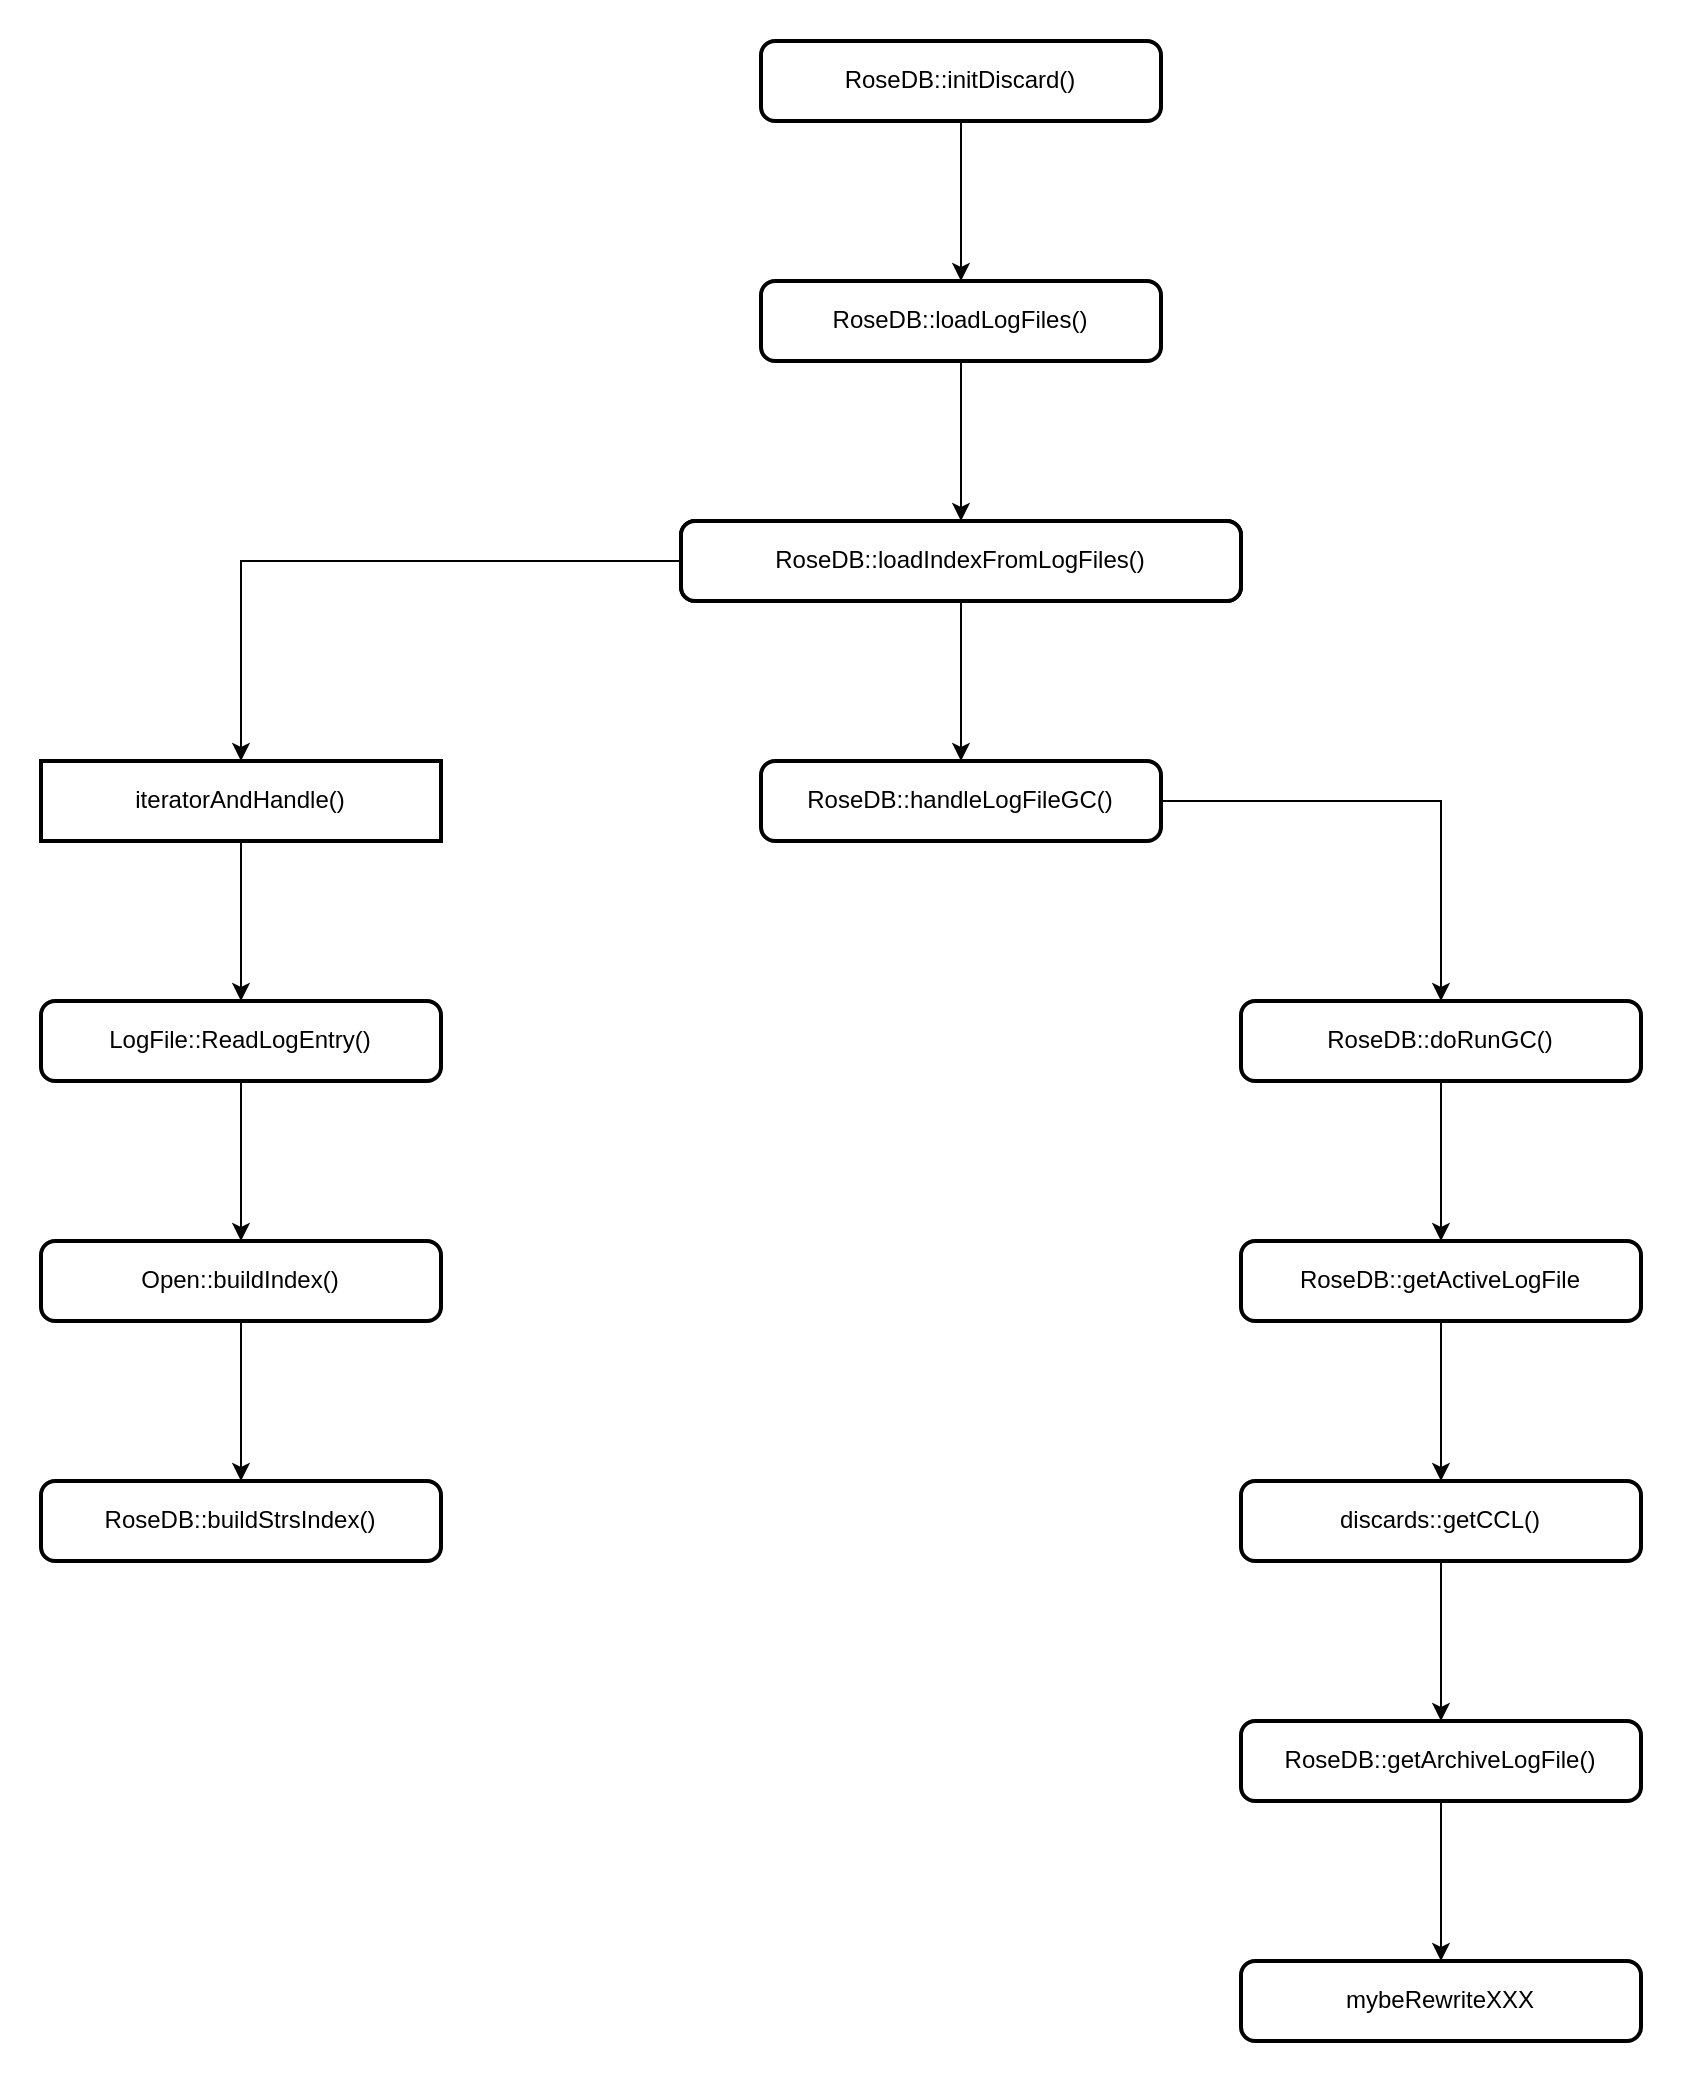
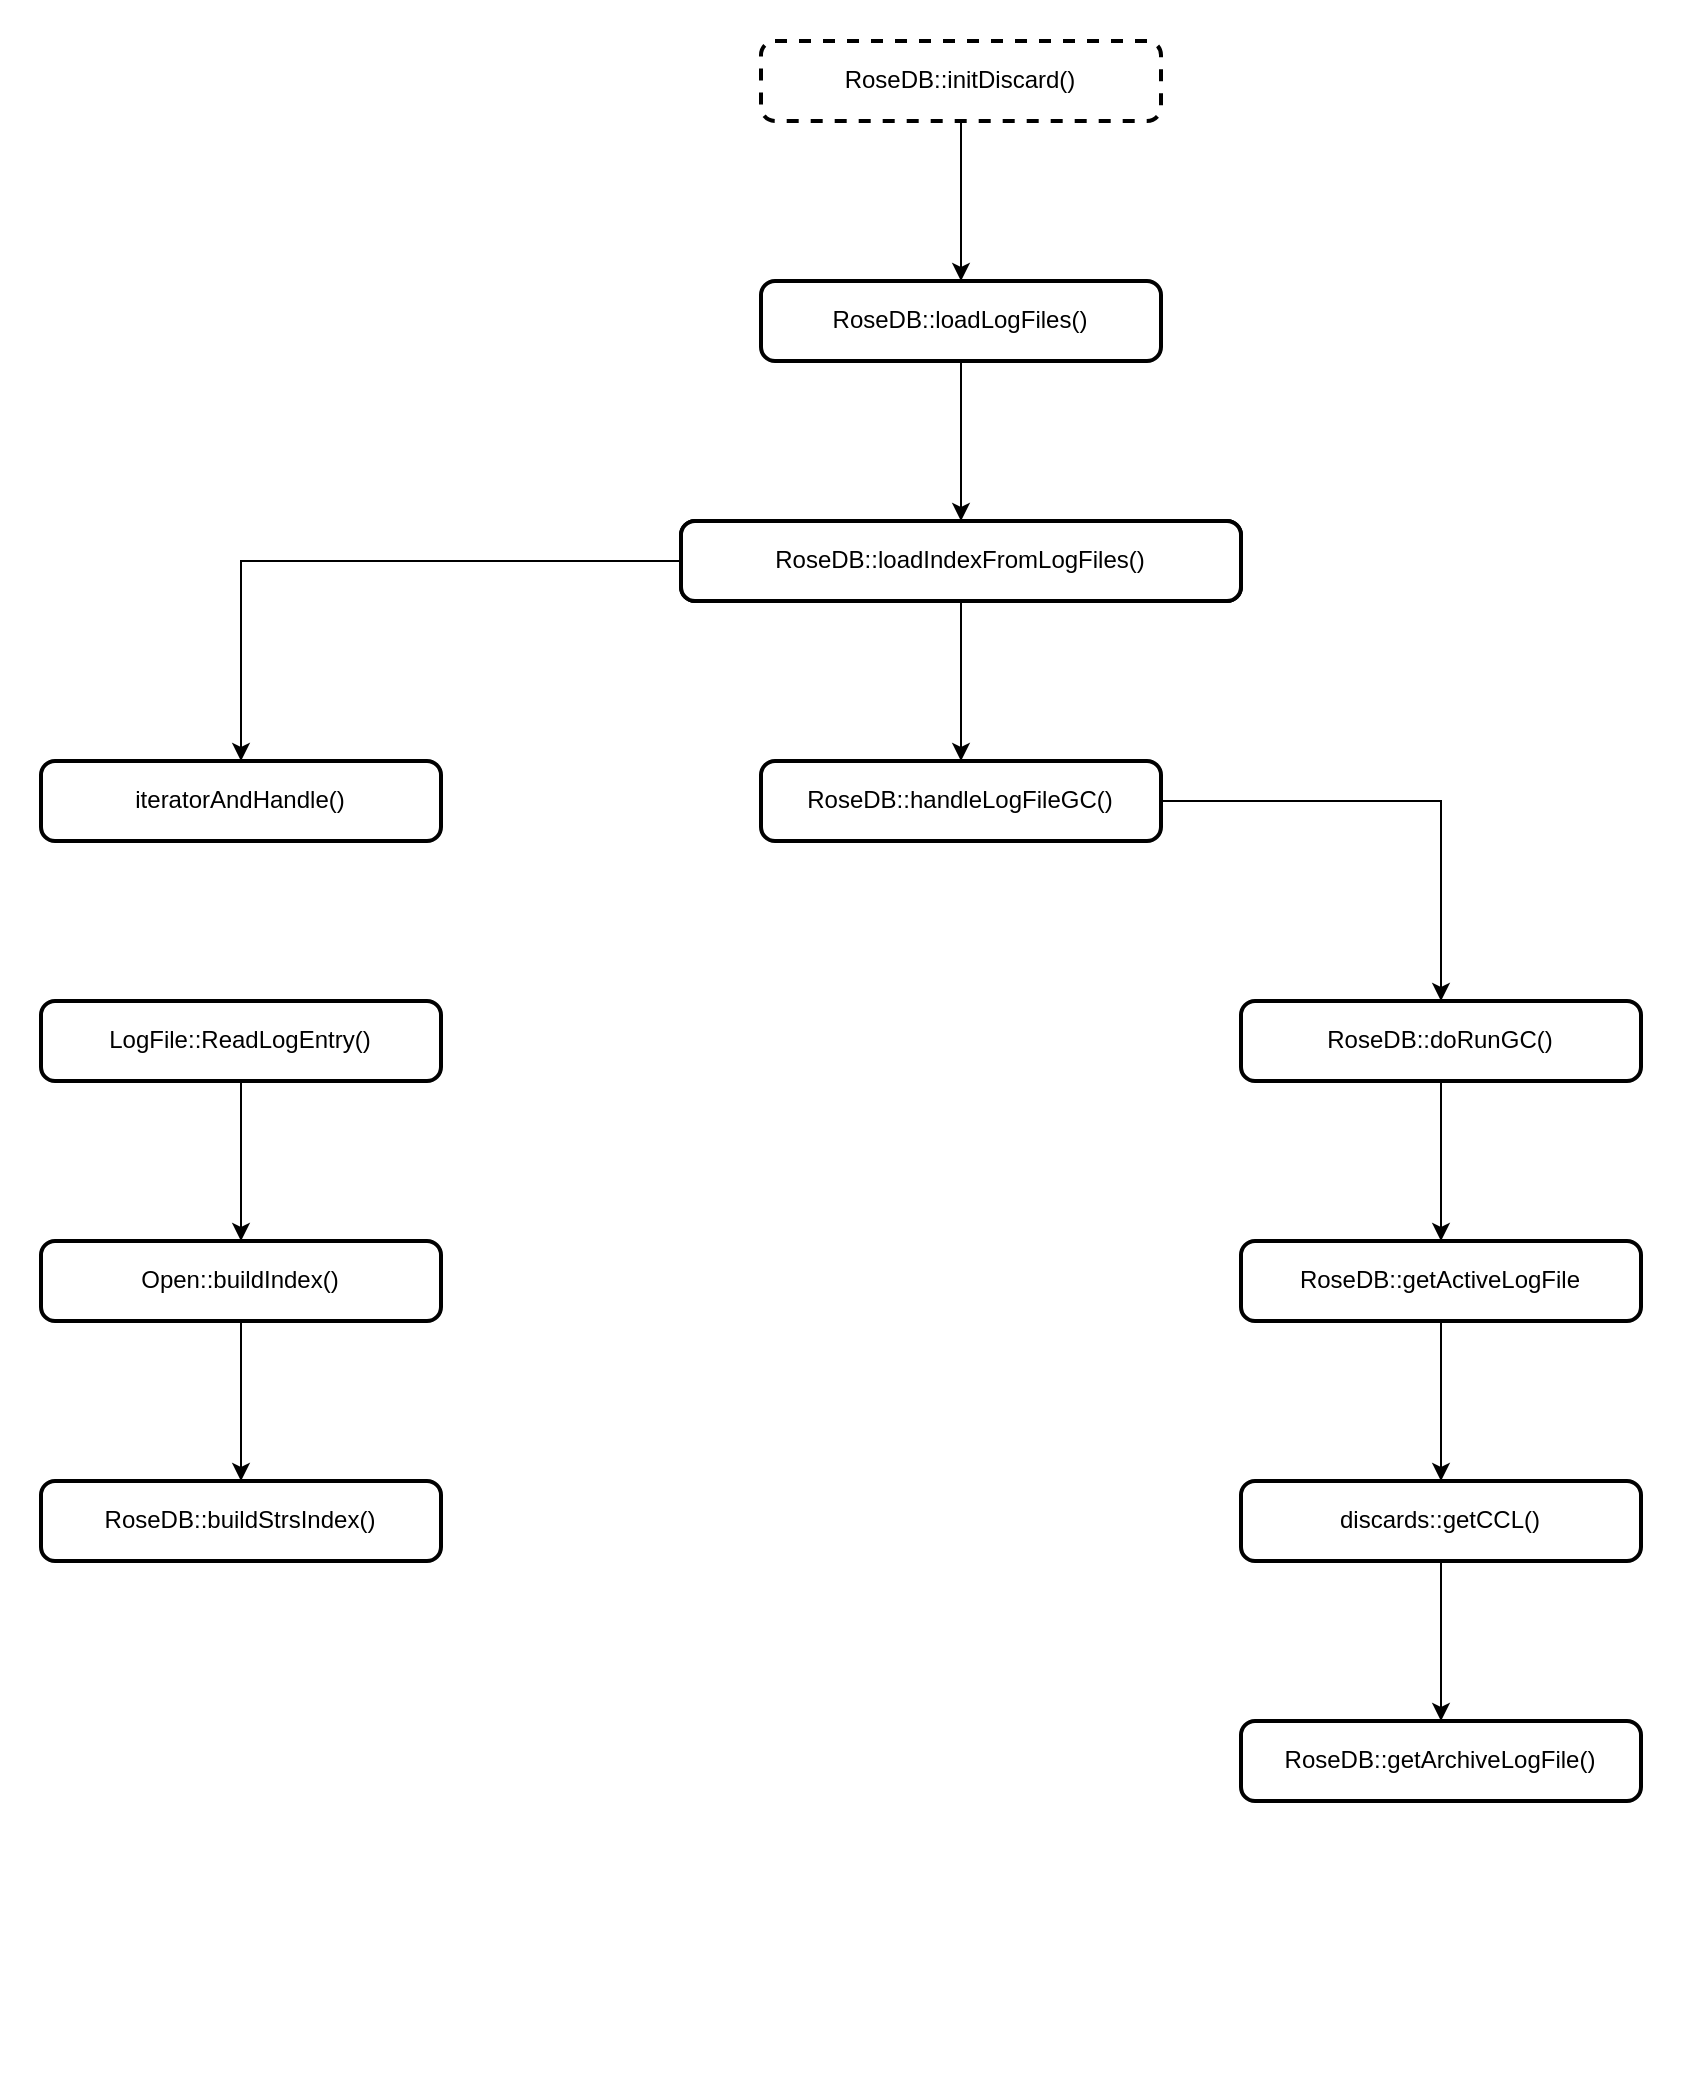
- <mxCell id="3" value="RoseDB::initDiscard()" style="rounded=1;whiteSpace=wrap;html=1;absoluteArcSize=1;arcSize=14;strokeWidth=2;" parent="1" vertex="1"><mxGeometry x="380" y="20" width="200" height="40" as="geometry" /></mxCell>
+ <mxCell id="3" value="RoseDB::initDiscard()" style="rounded=1;whiteSpace=wrap;html=1;absoluteArcSize=1;arcSize=14;strokeWidth=2;dashed=1;" parent="1" vertex="1"><mxGeometry x="380" y="20" width="200" height="40" as="geometry" /></mxCell>
- <mxCell id="13" value="iteratorAndHandle()" style="whiteSpace=wrap;html=1;absoluteArcSize=1;arcSize=14;strokeWidth=2;rounded=0;" parent="1" vertex="1"><mxGeometry x="20" y="380" width="200" height="40" as="geometry" /></mxCell>
+ <mxCell id="13" value="iteratorAndHandle()" style="rounded=1;whiteSpace=wrap;html=1;absoluteArcSize=1;arcSize=14;strokeWidth=2;" parent="1" vertex="1"><mxGeometry x="20" y="380" width="200" height="40" as="geometry" /></mxCell>
- <mxCell id="12" style="edgeStyle=orthogonalEdgeStyle;rounded=0;orthogonalLoop=1;jettySize=auto;html=1;entryX=0.5;entryY=0;entryDx=0;entryDy=0;" parent="1" source="13" target="15" edge="1"><mxGeometry relative="1" as="geometry" /></mxCell>
- <mxCell id="25" style="edgeStyle=orthogonalEdgeStyle;rounded=0;orthogonalLoop=1;jettySize=auto;html=1;entryX=0.5;entryY=0;entryDx=0;entryDy=0;" parent="1" source="26" target="27" edge="1"><mxGeometry relative="1" as="geometry" /></mxCell>
- <mxCell id="27" value="mybeRewriteXXX" style="rounded=1;whiteSpace=wrap;html=1;absoluteArcSize=1;arcSize=14;strokeWidth=2;" parent="1" vertex="1"><mxGeometry x="620" y="980" width="200" height="40" as="geometry" /></mxCell>
